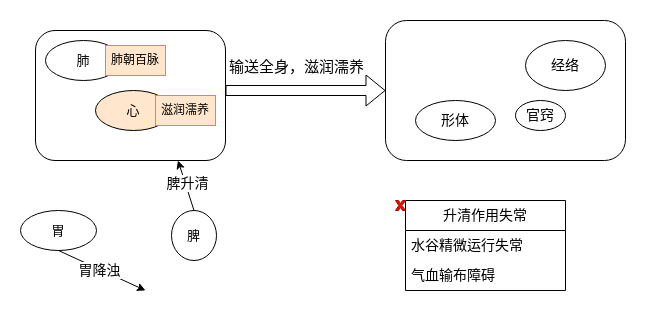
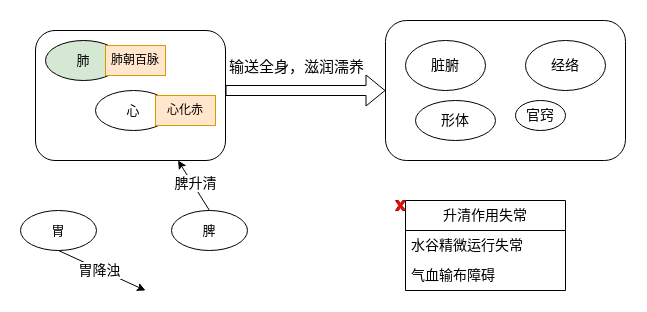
- <mxCell id="4" value="肺" style="ellipse;whiteSpace=wrap;html=1;fontSize=13;" vertex="1" parent="3"><mxGeometry width="76" height="40" as="geometry" /></mxCell>
+ <mxCell id="4" value="肺" style="ellipse;whiteSpace=wrap;html=1;fontSize=13;fillColor=#d5e8d4;" vertex="1" parent="3"><mxGeometry width="76" height="40" as="geometry" /></mxCell>
+ <mxCell id="22" value="脏腑" style="ellipse;whiteSpace=wrap;html=1;fontSize=14;" vertex="1" parent="1"><mxGeometry x="405" y="40" width="80" height="50" as="geometry" /></mxCell>
- <mxCell id="8" value="心" style="ellipse;whiteSpace=wrap;html=1;fontSize=13;fillColor=#ffe6cc;" vertex="1" parent="7"><mxGeometry width="76" height="40" as="geometry" /></mxCell>
+ <mxCell id="8" value="心" style="ellipse;whiteSpace=wrap;html=1;fontSize=13;" vertex="1" parent="7"><mxGeometry width="76" height="40" as="geometry" /></mxCell>
- <mxCell id="9" value="滋润濡养" style="text;html=1;strokeColor=#d79b00;fillColor=#ffe6cc;align=center;verticalAlign=middle;whiteSpace=wrap;rounded=0;" vertex="1" parent="7"><mxGeometry x="60" y="5" width="60" height="30" as="geometry" /></mxCell>
+ <mxCell id="9" value="心化赤" style="text;html=1;strokeColor=#d79b00;fillColor=#ffe6cc;align=center;verticalAlign=middle;whiteSpace=wrap;rounded=0;" vertex="1" parent="7"><mxGeometry x="60" y="5" width="60" height="30" as="geometry" /></mxCell>
- <mxCell id="12" value="脾" style="ellipse;whiteSpace=wrap;html=1;fontSize=13;" vertex="1" parent="1"><mxGeometry x="171" y="210" width="45" height="50" as="geometry" /></mxCell>
+ <mxCell id="12" value="脾" style="ellipse;whiteSpace=wrap;html=1;fontSize=13;" vertex="1" parent="1"><mxGeometry x="171" y="210" width="76" height="40" as="geometry" /></mxCell>
